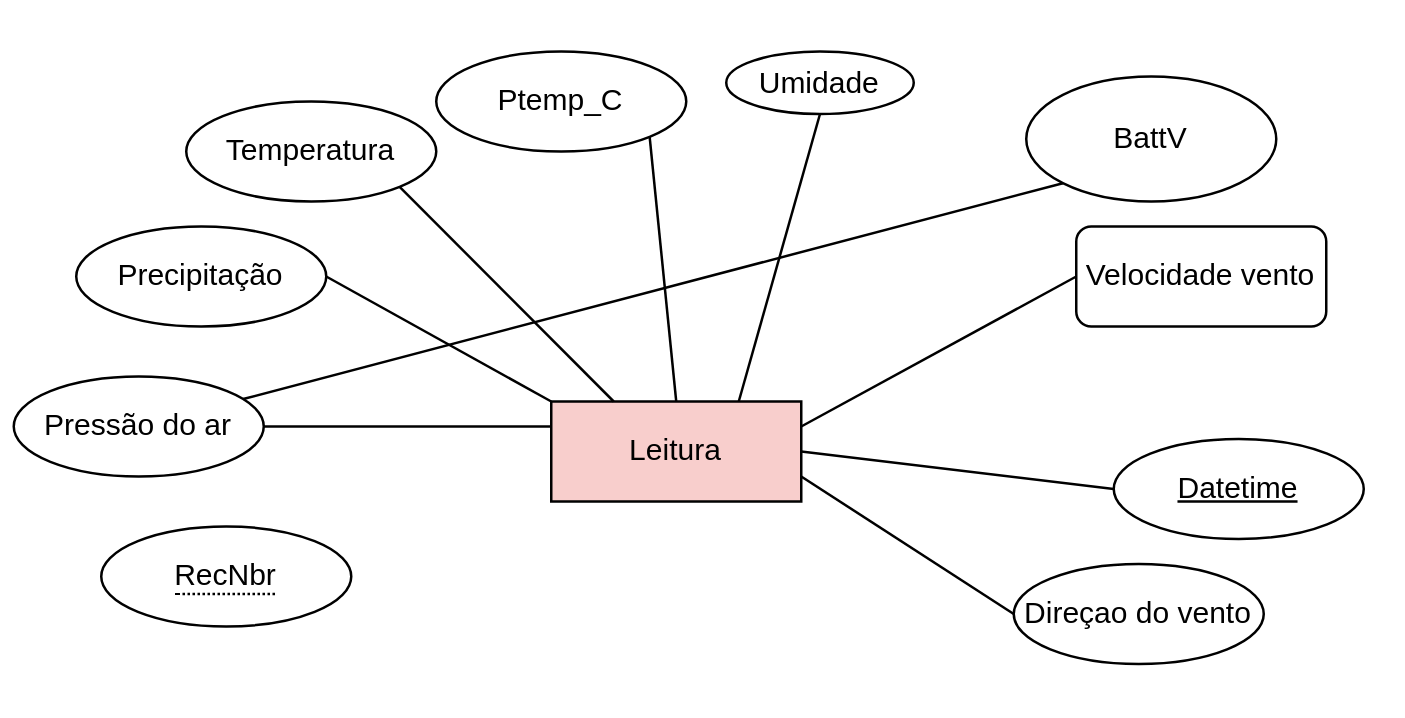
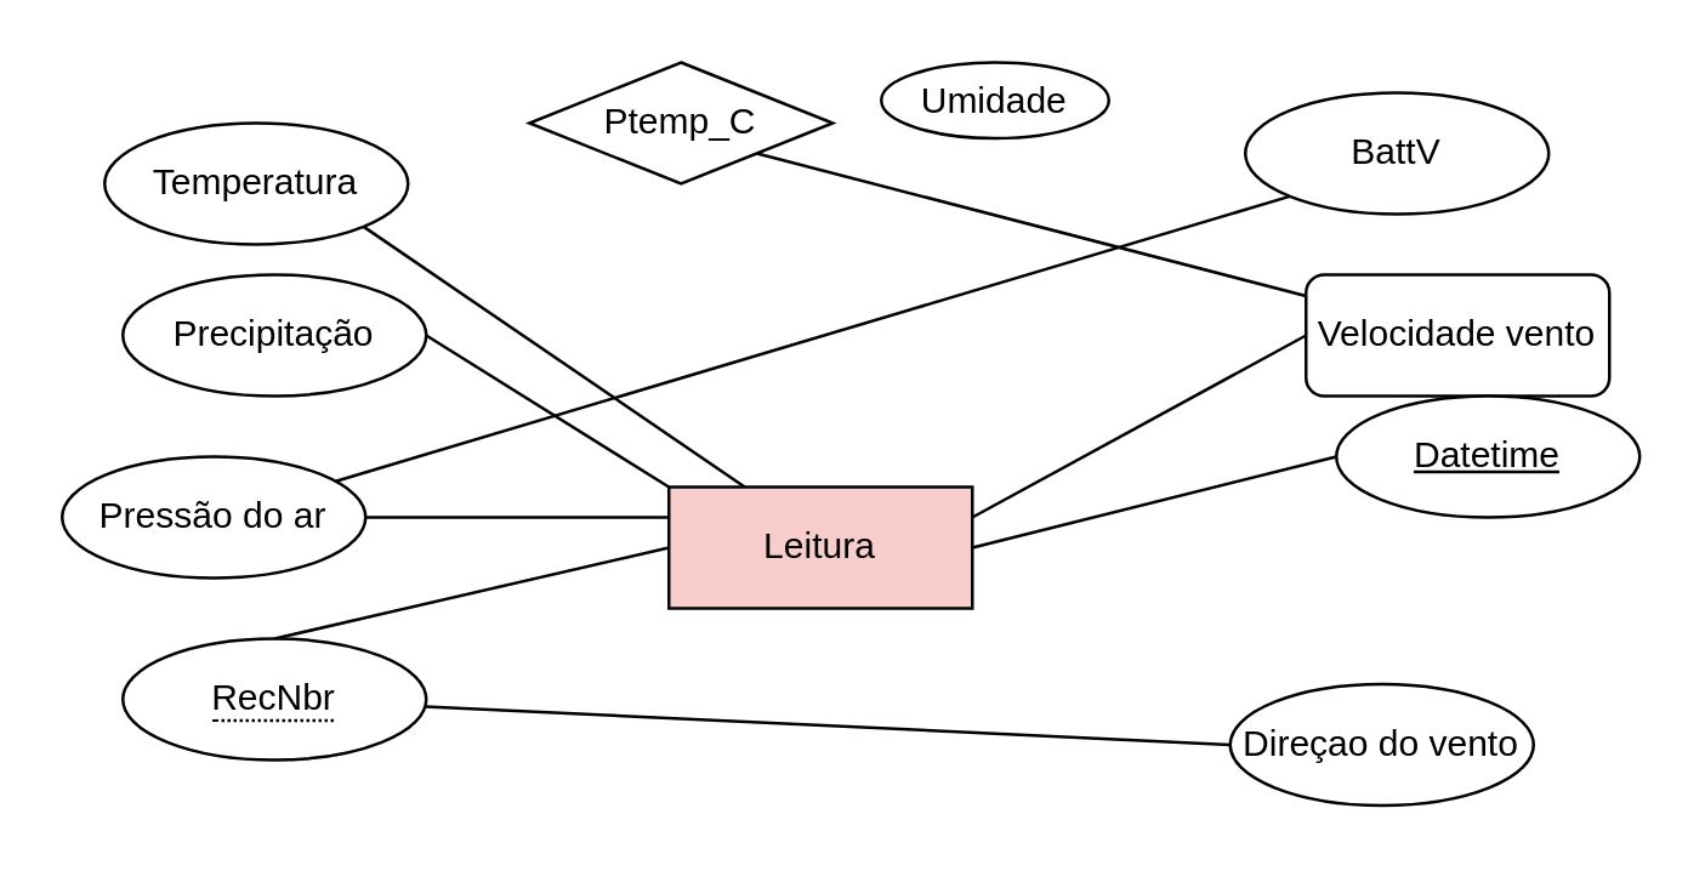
- <mxCell id="7" value="Ptemp_C" style="ellipse;whiteSpace=wrap;html=1;align=center;" vertex="1" parent="1"><mxGeometry x="174" y="20" width="100" height="40" as="geometry" /></mxCell>
+ <mxCell id="7" value="Ptemp_C" style="rhombus;whiteSpace=wrap;html=1;align=center;" vertex="1" parent="1"><mxGeometry x="174" y="20" width="100" height="40" as="geometry" /></mxCell>
- <mxCell id="9" value="BattV" style="ellipse;whiteSpace=wrap;html=1;align=center;" vertex="1" parent="1"><mxGeometry x="410" y="30" width="100" height="50" as="geometry" /></mxCell>
+ <mxCell id="9" value="BattV" style="ellipse;whiteSpace=wrap;html=1;align=center;" vertex="1" parent="1"><mxGeometry x="410" y="30" width="100" height="40" as="geometry" /></mxCell>
- <mxCell id="4" value="Temperatura" style="ellipse;whiteSpace=wrap;html=1;align=center;" vertex="1" parent="1"><mxGeometry x="74" y="40" width="100" height="40" as="geometry" /></mxCell>
+ <mxCell id="4" value="Temperatura" style="ellipse;whiteSpace=wrap;html=1;align=center;" vertex="1" parent="1"><mxGeometry x="34" y="40" width="100" height="40" as="geometry" /></mxCell>
- <mxCell id="16" value="" style="endArrow=none;html=1;rounded=0;exitX=1;exitY=1;exitDx=0;exitDy=0;entryX=0.5;entryY=0;entryDx=0;entryDy=0;" edge="1" parent="1" source="7" target="2"><mxGeometry relative="1" as="geometry"><mxPoint x="190" y="180" as="sourcePoint" /><mxPoint x="350" y="180" as="targetPoint" /></mxGeometry></mxCell>
+ <mxCell id="16" value="" style="endArrow=none;html=1;rounded=0;exitX=1;exitY=1;exitDx=0;exitDy=0;" edge="1" parent="1" source="7" target="3"><mxGeometry relative="1" as="geometry"><mxPoint x="190" y="180" as="sourcePoint" /><mxPoint x="350" y="180" as="targetPoint" /></mxGeometry></mxCell>
- <mxCell id="6" value="Precipitação" style="ellipse;whiteSpace=wrap;html=1;align=center;" vertex="1" parent="1"><mxGeometry x="30" y="90" width="100" height="40" as="geometry" /></mxCell>
+ <mxCell id="6" value="Precipitação" style="ellipse;whiteSpace=wrap;html=1;align=center;" vertex="1" parent="1"><mxGeometry x="40" y="90" width="100" height="40" as="geometry" /></mxCell>
- <mxCell id="17" value="" style="endArrow=none;html=1;rounded=0;entryX=0.75;entryY=0;entryDx=0;entryDy=0;exitX=0.5;exitY=1;exitDx=0;exitDy=0;" edge="1" parent="1" source="8" target="2"><mxGeometry relative="1" as="geometry"><mxPoint x="190" y="180" as="sourcePoint" /><mxPoint x="350" y="180" as="targetPoint" /></mxGeometry></mxCell>
- <mxCell id="5" value="Pressão do ar" style="ellipse;whiteSpace=wrap;html=1;align=center;" vertex="1" parent="1"><mxGeometry x="5" y="150" width="100" height="40" as="geometry" /></mxCell>
+ <mxCell id="5" value="Pressão do ar" style="ellipse;whiteSpace=wrap;html=1;align=center;" vertex="1" parent="1"><mxGeometry x="20" y="150" width="100" height="40" as="geometry" /></mxCell>
+ <mxCell id="12" value="" style="endArrow=none;html=1;rounded=0;exitX=0.5;exitY=0;exitDx=0;exitDy=0;entryX=0;entryY=0.5;entryDx=0;entryDy=0;" edge="1" parent="1" source="11" target="2"><mxGeometry relative="1" as="geometry"><mxPoint x="190" y="180" as="sourcePoint" /><mxPoint x="350" y="180" as="targetPoint" /></mxGeometry></mxCell>
- <mxCell id="22" value="Datetime" style="ellipse;whiteSpace=wrap;html=1;align=center;fontStyle=4;" vertex="1" parent="1"><mxGeometry x="445" y="175" width="100" height="40" as="geometry" /></mxCell>
+ <mxCell id="22" value="Datetime" style="ellipse;whiteSpace=wrap;html=1;align=center;fontStyle=4;" vertex="1" parent="1"><mxGeometry x="440" y="130" width="100" height="40" as="geometry" /></mxCell>
- <mxCell id="21" value="" style="endArrow=none;html=1;rounded=0;entryX=1;entryY=0.75;entryDx=0;entryDy=0;exitX=0;exitY=0.5;exitDx=0;exitDy=0;" edge="1" parent="1" source="10" target="2"><mxGeometry relative="1" as="geometry"><mxPoint x="190" y="180" as="sourcePoint" /><mxPoint x="350" y="180" as="targetPoint" /></mxGeometry></mxCell>
+ <mxCell id="21" value="" style="endArrow=none;html=1;rounded=0;exitX=0;exitY=0.5;exitDx=0;exitDy=0;" edge="1" parent="1" source="10" target="11"><mxGeometry relative="1" as="geometry"><mxPoint x="190" y="180" as="sourcePoint" /><mxPoint x="350" y="180" as="targetPoint" /></mxGeometry></mxCell>
